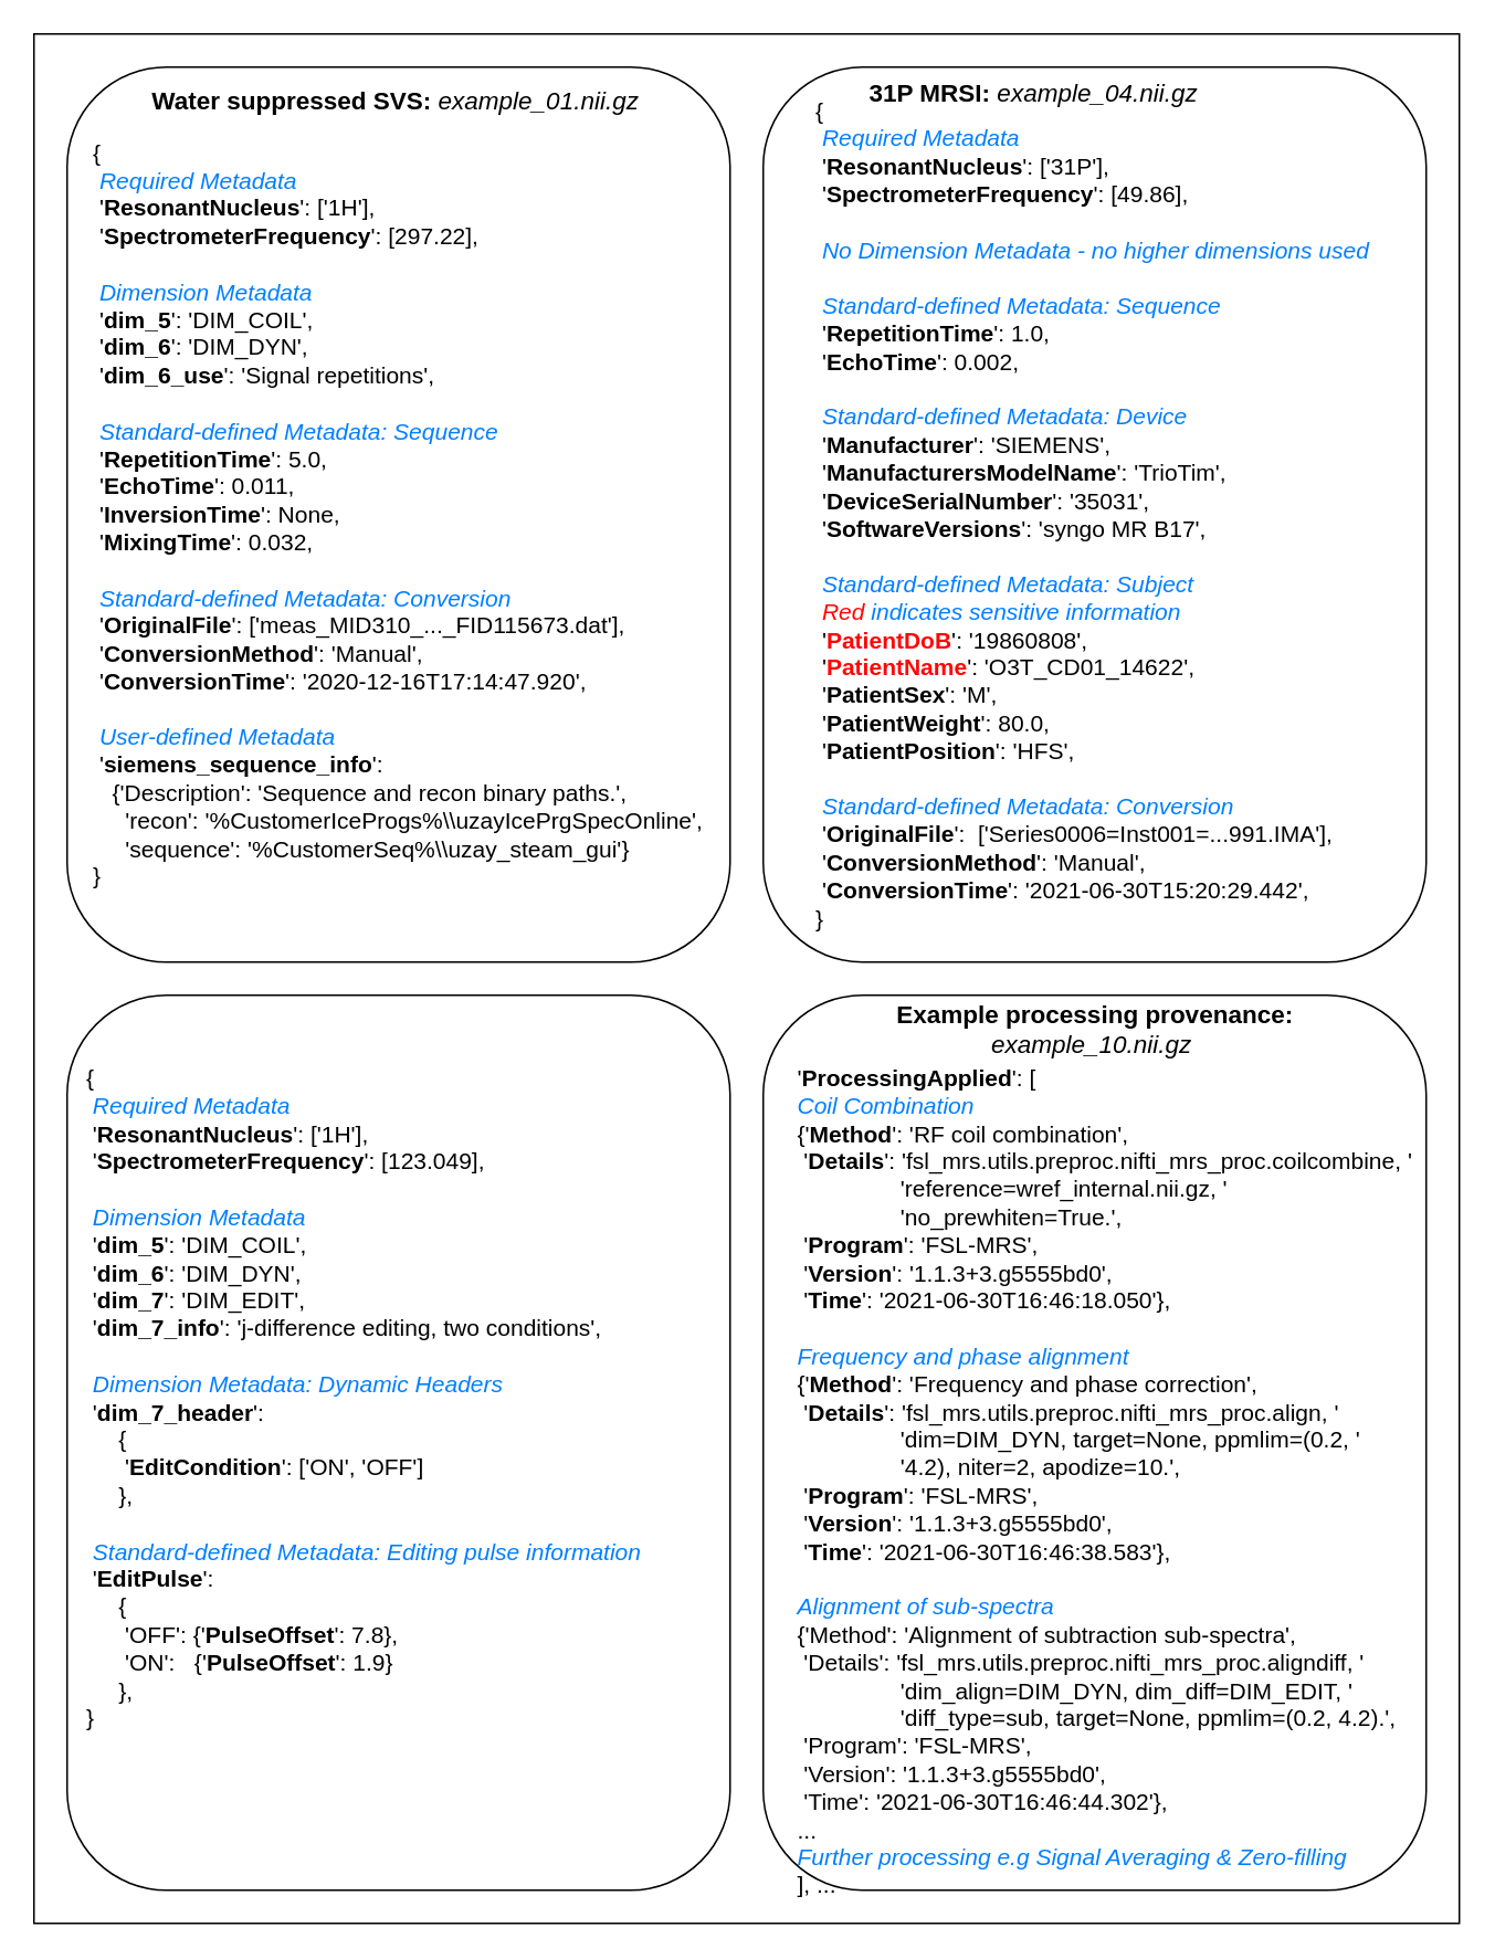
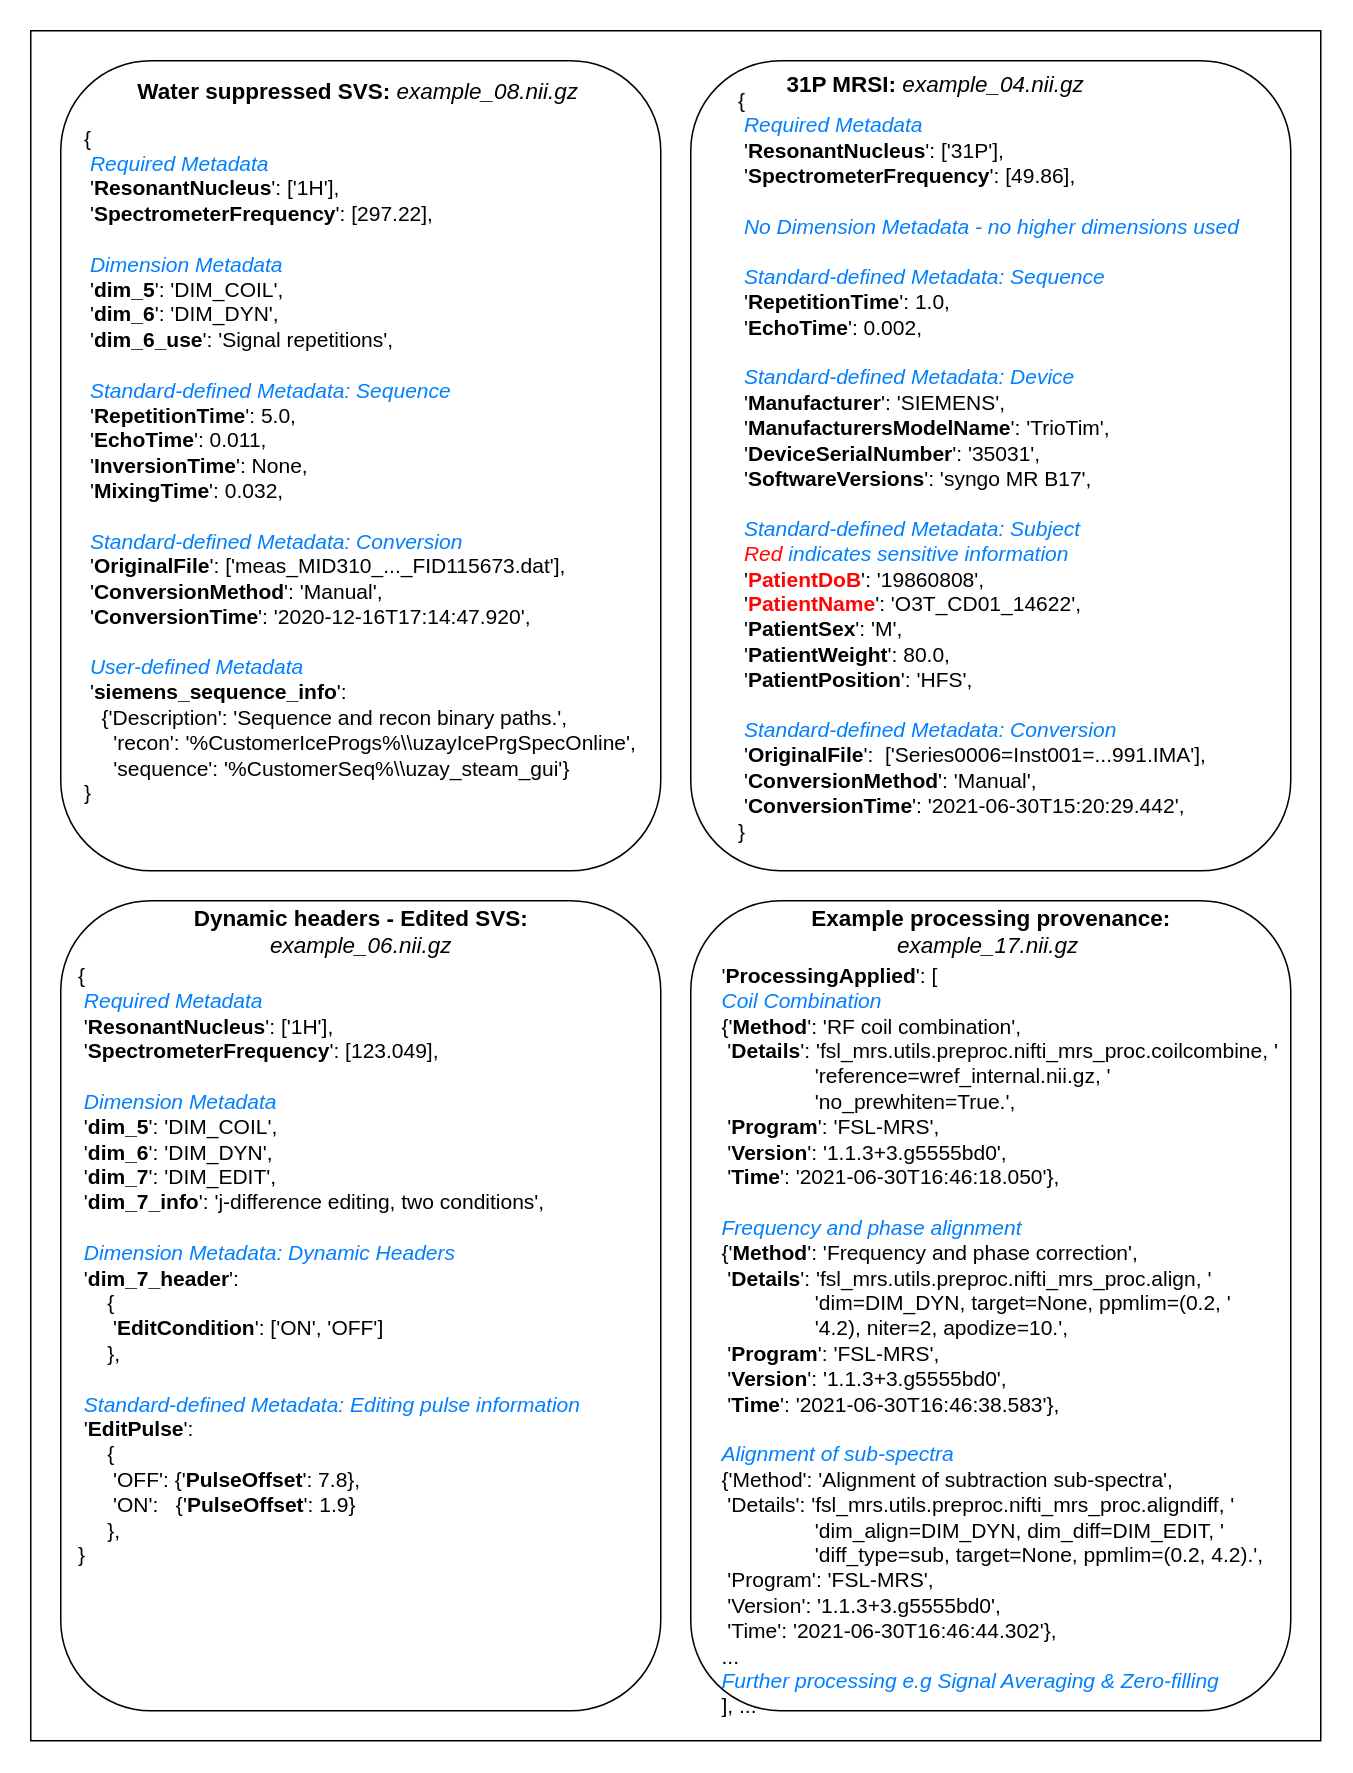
- <mxCell id="4" value="&lt;font style=&quot;font-size: 15px&quot;&gt;Water suppressed SVS: &lt;i style=&quot;font-size: 15px ; font-weight: normal&quot;&gt;example_01.nii.gz&lt;/i&gt;&amp;nbsp;&lt;/font&gt;" style="text;html=1;strokeColor=none;fillColor=none;align=center;verticalAlign=middle;whiteSpace=wrap;rounded=0;fontStyle=1;fontSize=15;" vertex="1" parent="1"><mxGeometry x="77.5" y="50" width="325" height="20" as="geometry" /></mxCell>
+ <mxCell id="4" value="&lt;font style=&quot;font-size: 15px&quot;&gt;Water suppressed SVS: &lt;i style=&quot;font-size: 15px ; font-weight: normal&quot;&gt;example_08.nii.gz&lt;/i&gt;&amp;nbsp;&lt;/font&gt;" style="text;html=1;strokeColor=none;fillColor=none;align=center;verticalAlign=middle;whiteSpace=wrap;rounded=0;fontStyle=1;fontSize=15;" vertex="1" parent="1"><mxGeometry x="77.5" y="50" width="325" height="20" as="geometry" /></mxCell>
+ <mxCell id="9" value="Dynamic headers - Edited SVS:&lt;br&gt;&lt;span style=&quot;font-weight: normal&quot;&gt;&lt;i&gt;example_06.nii.gz&lt;/i&gt;&lt;/span&gt;" style="text;html=1;strokeColor=none;fillColor=none;align=center;verticalAlign=middle;whiteSpace=wrap;rounded=0;fontStyle=1;fontSize=15;" vertex="1" parent="1"><mxGeometry x="77.5" y="610" width="325" height="20" as="geometry" /></mxCell>
- <mxCell id="11" value="&lt;font style=&quot;font-size: 15px&quot;&gt;Example processing provenance: &lt;span style=&quot;font-weight: normal&quot;&gt;&lt;i&gt;example_10&lt;/i&gt;&lt;/span&gt;&lt;i style=&quot;font-size: 15px ; font-weight: normal&quot;&gt;.nii.gz&lt;/i&gt;&amp;nbsp;&lt;/font&gt;" style="text;html=1;strokeColor=none;fillColor=none;align=center;verticalAlign=middle;whiteSpace=wrap;rounded=0;fontStyle=1;fontSize=15;" vertex="1" parent="1"><mxGeometry x="497.5" y="610" width="325" height="20" as="geometry" /></mxCell>
+ <mxCell id="11" value="&lt;font style=&quot;font-size: 15px&quot;&gt;Example processing provenance: &lt;span style=&quot;font-weight: normal&quot;&gt;&lt;i&gt;example_17&lt;/i&gt;&lt;/span&gt;&lt;i style=&quot;font-size: 15px ; font-weight: normal&quot;&gt;.nii.gz&lt;/i&gt;&amp;nbsp;&lt;/font&gt;" style="text;html=1;strokeColor=none;fillColor=none;align=center;verticalAlign=middle;whiteSpace=wrap;rounded=0;fontStyle=1;fontSize=15;" vertex="1" parent="1"><mxGeometry x="497.5" y="610" width="325" height="20" as="geometry" /></mxCell>
